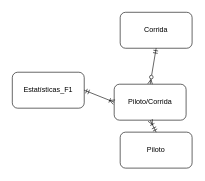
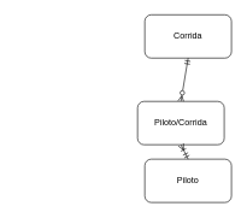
- <mxCell id="7" value="Estatísticas_F1" style="rounded=1;whiteSpace=wrap;html=1;" vertex="1" parent="1"><mxGeometry x="20" y="120" width="120" height="60" as="geometry" /></mxCell>
- <mxCell id="8" value="" style="endArrow=ERoneToMany;html=1;rounded=0;entryX=0;entryY=0.5;entryDx=0;entryDy=0;exitX=1;exitY=0.5;exitDx=0;exitDy=0;endFill=0;startArrow=ERmandOne;startFill=0;" edge="1" parent="1" source="7" target="5"><mxGeometry width="50" height="50" relative="1" as="geometry"><mxPoint x="270" y="230" as="sourcePoint" /><mxPoint x="270" y="190" as="targetPoint" /></mxGeometry></mxCell>
